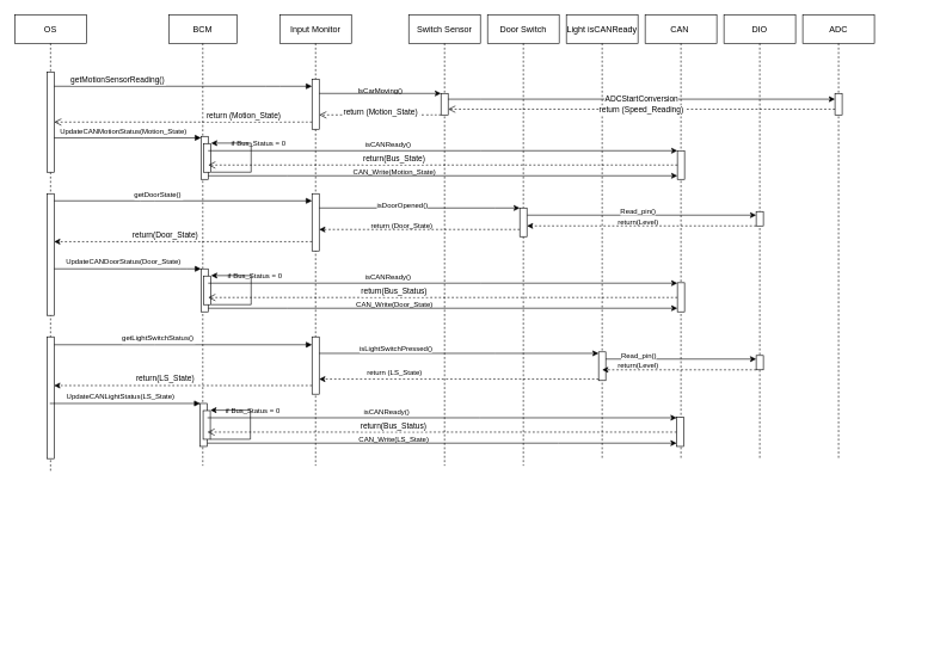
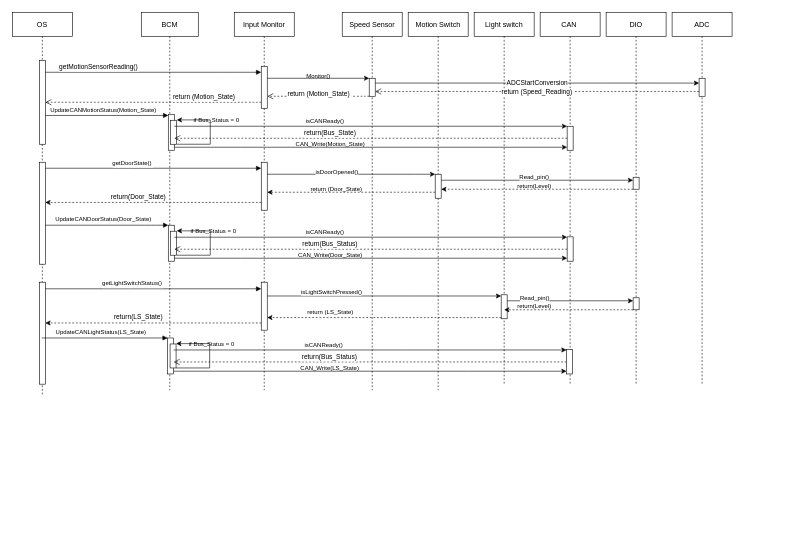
- <mxCell id="27" value="Switch Sensor" style="shape=umlLifeline;perimeter=lifelinePerimeter;container=1;collapsible=0;recursiveResize=0;rounded=0;shadow=0;strokeWidth=1;" parent="1" vertex="1"><mxGeometry x="570" y="20" width="100" height="630" as="geometry" /></mxCell>
+ <mxCell id="27" value="Speed Sensor" style="shape=umlLifeline;perimeter=lifelinePerimeter;container=1;collapsible=0;recursiveResize=0;rounded=0;shadow=0;strokeWidth=1;" parent="1" vertex="1"><mxGeometry x="570" y="20" width="100" height="630" as="geometry" /></mxCell>
- <mxCell id="31" value="Door Switch" style="shape=umlLifeline;perimeter=lifelinePerimeter;container=1;collapsible=0;recursiveResize=0;rounded=0;shadow=0;strokeWidth=1;" parent="30" vertex="1"><mxGeometry width="100" height="630" as="geometry" /></mxCell>
+ <mxCell id="31" value="Motion Switch" style="shape=umlLifeline;perimeter=lifelinePerimeter;container=1;collapsible=0;recursiveResize=0;rounded=0;shadow=0;strokeWidth=1;" parent="30" vertex="1"><mxGeometry width="100" height="630" as="geometry" /></mxCell>
- <mxCell id="32" value="Light isCANReady" style="shape=umlLifeline;perimeter=lifelinePerimeter;container=1;collapsible=0;recursiveResize=0;rounded=0;shadow=0;strokeWidth=1;" parent="30" vertex="1"><mxGeometry x="110" width="100" height="620" as="geometry" /></mxCell>
+ <mxCell id="32" value="Light switch" style="shape=umlLifeline;perimeter=lifelinePerimeter;container=1;collapsible=0;recursiveResize=0;rounded=0;shadow=0;strokeWidth=1;" parent="30" vertex="1"><mxGeometry x="110" width="100" height="620" as="geometry" /></mxCell>
- <mxCell id="54" value="&lt;span style=&quot;font-size: 10px;&quot;&gt;IsCarMoving()&lt;/span&gt;" style="text;html=1;align=center;verticalAlign=bottom;resizable=0;points=[];autosize=1;strokeColor=none;fillColor=none;" parent="1" vertex="1"><mxGeometry x="485" y="105" width="90" height="30" as="geometry" /></mxCell>
+ <mxCell id="54" value="&lt;span style=&quot;font-size: 10px;&quot;&gt;Monitor()&lt;/span&gt;" style="text;html=1;align=center;verticalAlign=bottom;resizable=0;points=[];autosize=1;strokeColor=none;fillColor=none;" parent="1" vertex="1"><mxGeometry x="485" y="105" width="90" height="30" as="geometry" /></mxCell>
